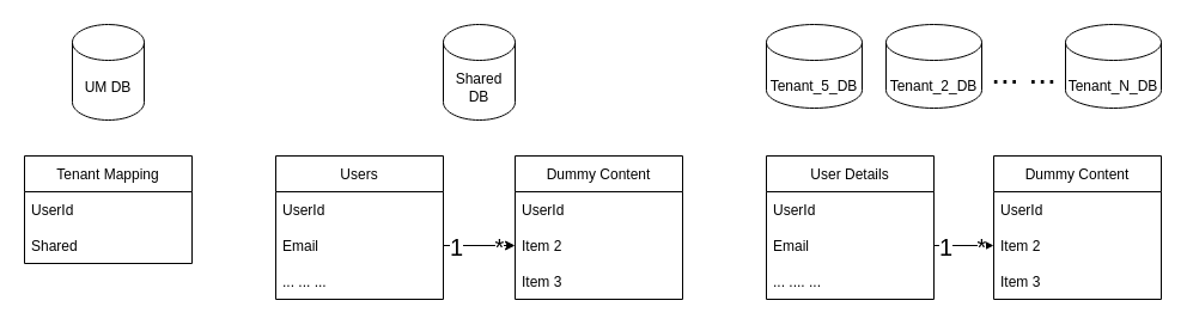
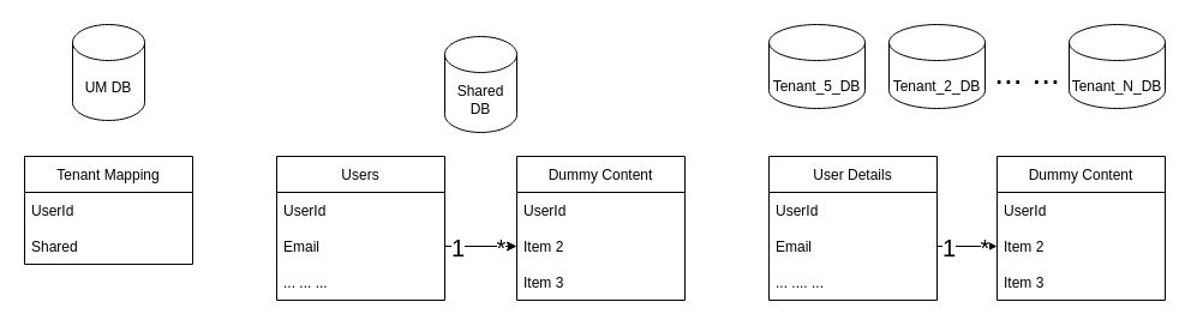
- <mxCell id="10" value="Shared DB" style="shape=cylinder3;whiteSpace=wrap;html=1;boundedLbl=1;backgroundOutline=1;size=15;" vertex="1" parent="1"><mxGeometry x="370" y="20" width="60" height="80" as="geometry" /></mxCell>
+ <mxCell id="10" value="Shared DB" style="shape=cylinder3;whiteSpace=wrap;html=1;boundedLbl=1;backgroundOutline=1;size=15;" vertex="1" parent="1"><mxGeometry x="370" y="30" width="60" height="80" as="geometry" /></mxCell>
